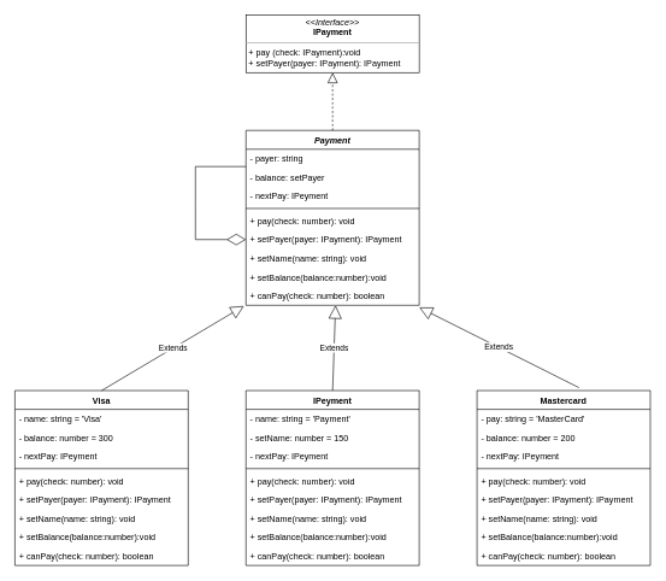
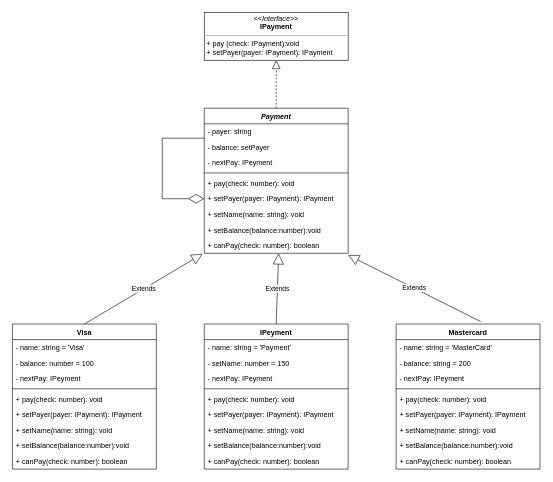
- <mxCell id="36" value="- pay: string = 'MasterCard'" style="text;strokeColor=none;fillColor=none;align=left;verticalAlign=top;spacingLeft=4;spacingRight=4;overflow=hidden;rotatable=0;points=[[0,0.5],[1,0.5]];portConstraint=eastwest;" vertex="1" parent="35"><mxGeometry y="26" width="240" height="26" as="geometry" /></mxCell>
+ <mxCell id="36" value="- name: string = 'MasterCard'" style="text;strokeColor=none;fillColor=none;align=left;verticalAlign=top;spacingLeft=4;spacingRight=4;overflow=hidden;rotatable=0;points=[[0,0.5],[1,0.5]];portConstraint=eastwest;" vertex="1" parent="35"><mxGeometry y="26" width="240" height="26" as="geometry" /></mxCell>
- <mxCell id="17" value="- balance: number = 300" style="text;strokeColor=none;fillColor=none;align=left;verticalAlign=top;spacingLeft=4;spacingRight=4;overflow=hidden;rotatable=0;points=[[0,0.5],[1,0.5]];portConstraint=eastwest;" vertex="1" parent="15"><mxGeometry y="52" width="240" height="26" as="geometry" /></mxCell>
+ <mxCell id="17" value="- balance: number = 100" style="text;strokeColor=none;fillColor=none;align=left;verticalAlign=top;spacingLeft=4;spacingRight=4;overflow=hidden;rotatable=0;points=[[0,0.5],[1,0.5]];portConstraint=eastwest;" vertex="1" parent="15"><mxGeometry y="52" width="240" height="26" as="geometry" /></mxCell>
- <mxCell id="37" value="- balance: number = 200" style="text;strokeColor=none;fillColor=none;align=left;verticalAlign=top;spacingLeft=4;spacingRight=4;overflow=hidden;rotatable=0;points=[[0,0.5],[1,0.5]];portConstraint=eastwest;" vertex="1" parent="35"><mxGeometry y="52" width="240" height="26" as="geometry" /></mxCell>
+ <mxCell id="37" value="- balance: string = 200" style="text;strokeColor=none;fillColor=none;align=left;verticalAlign=top;spacingLeft=4;spacingRight=4;overflow=hidden;rotatable=0;points=[[0,0.5],[1,0.5]];portConstraint=eastwest;" vertex="1" parent="35"><mxGeometry y="52" width="240" height="26" as="geometry" /></mxCell>
